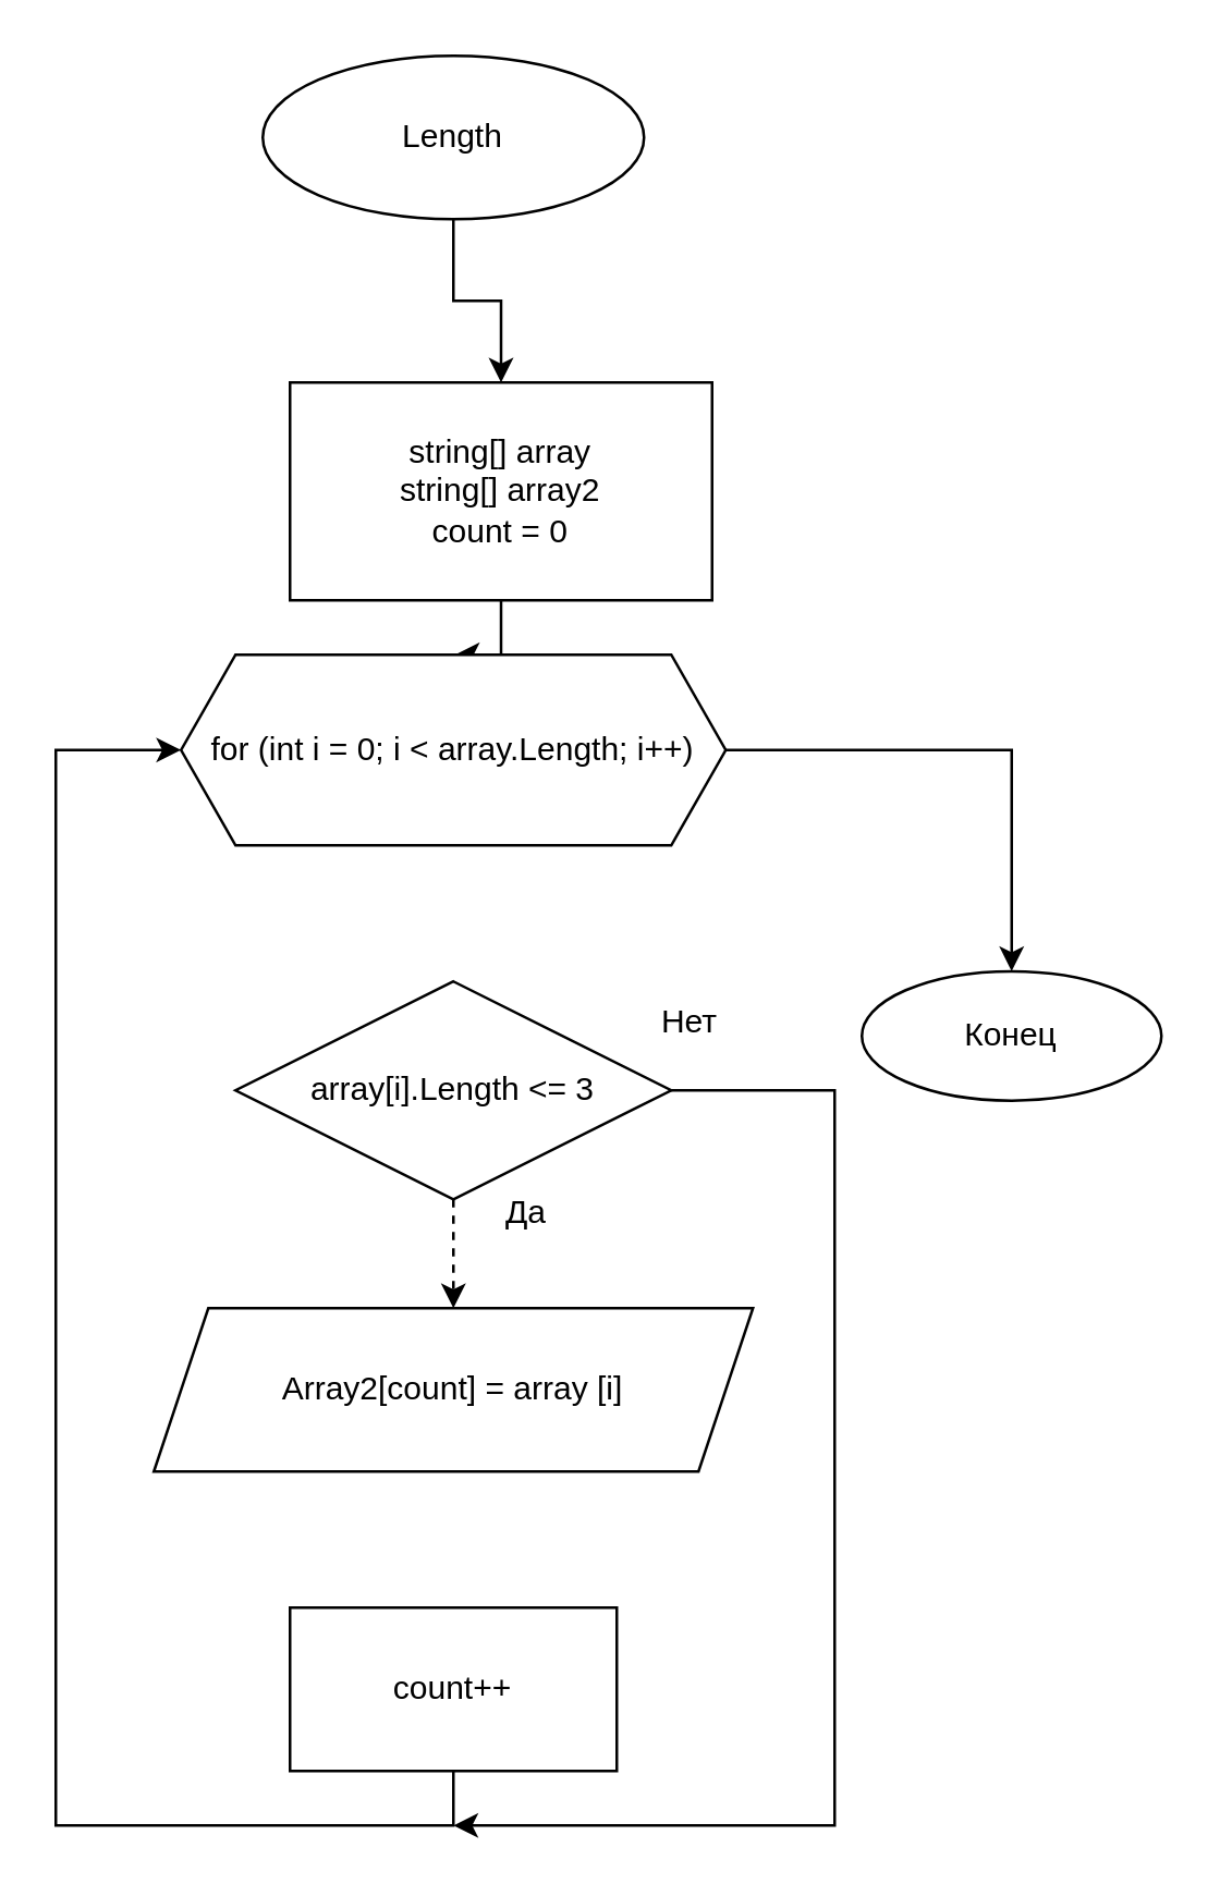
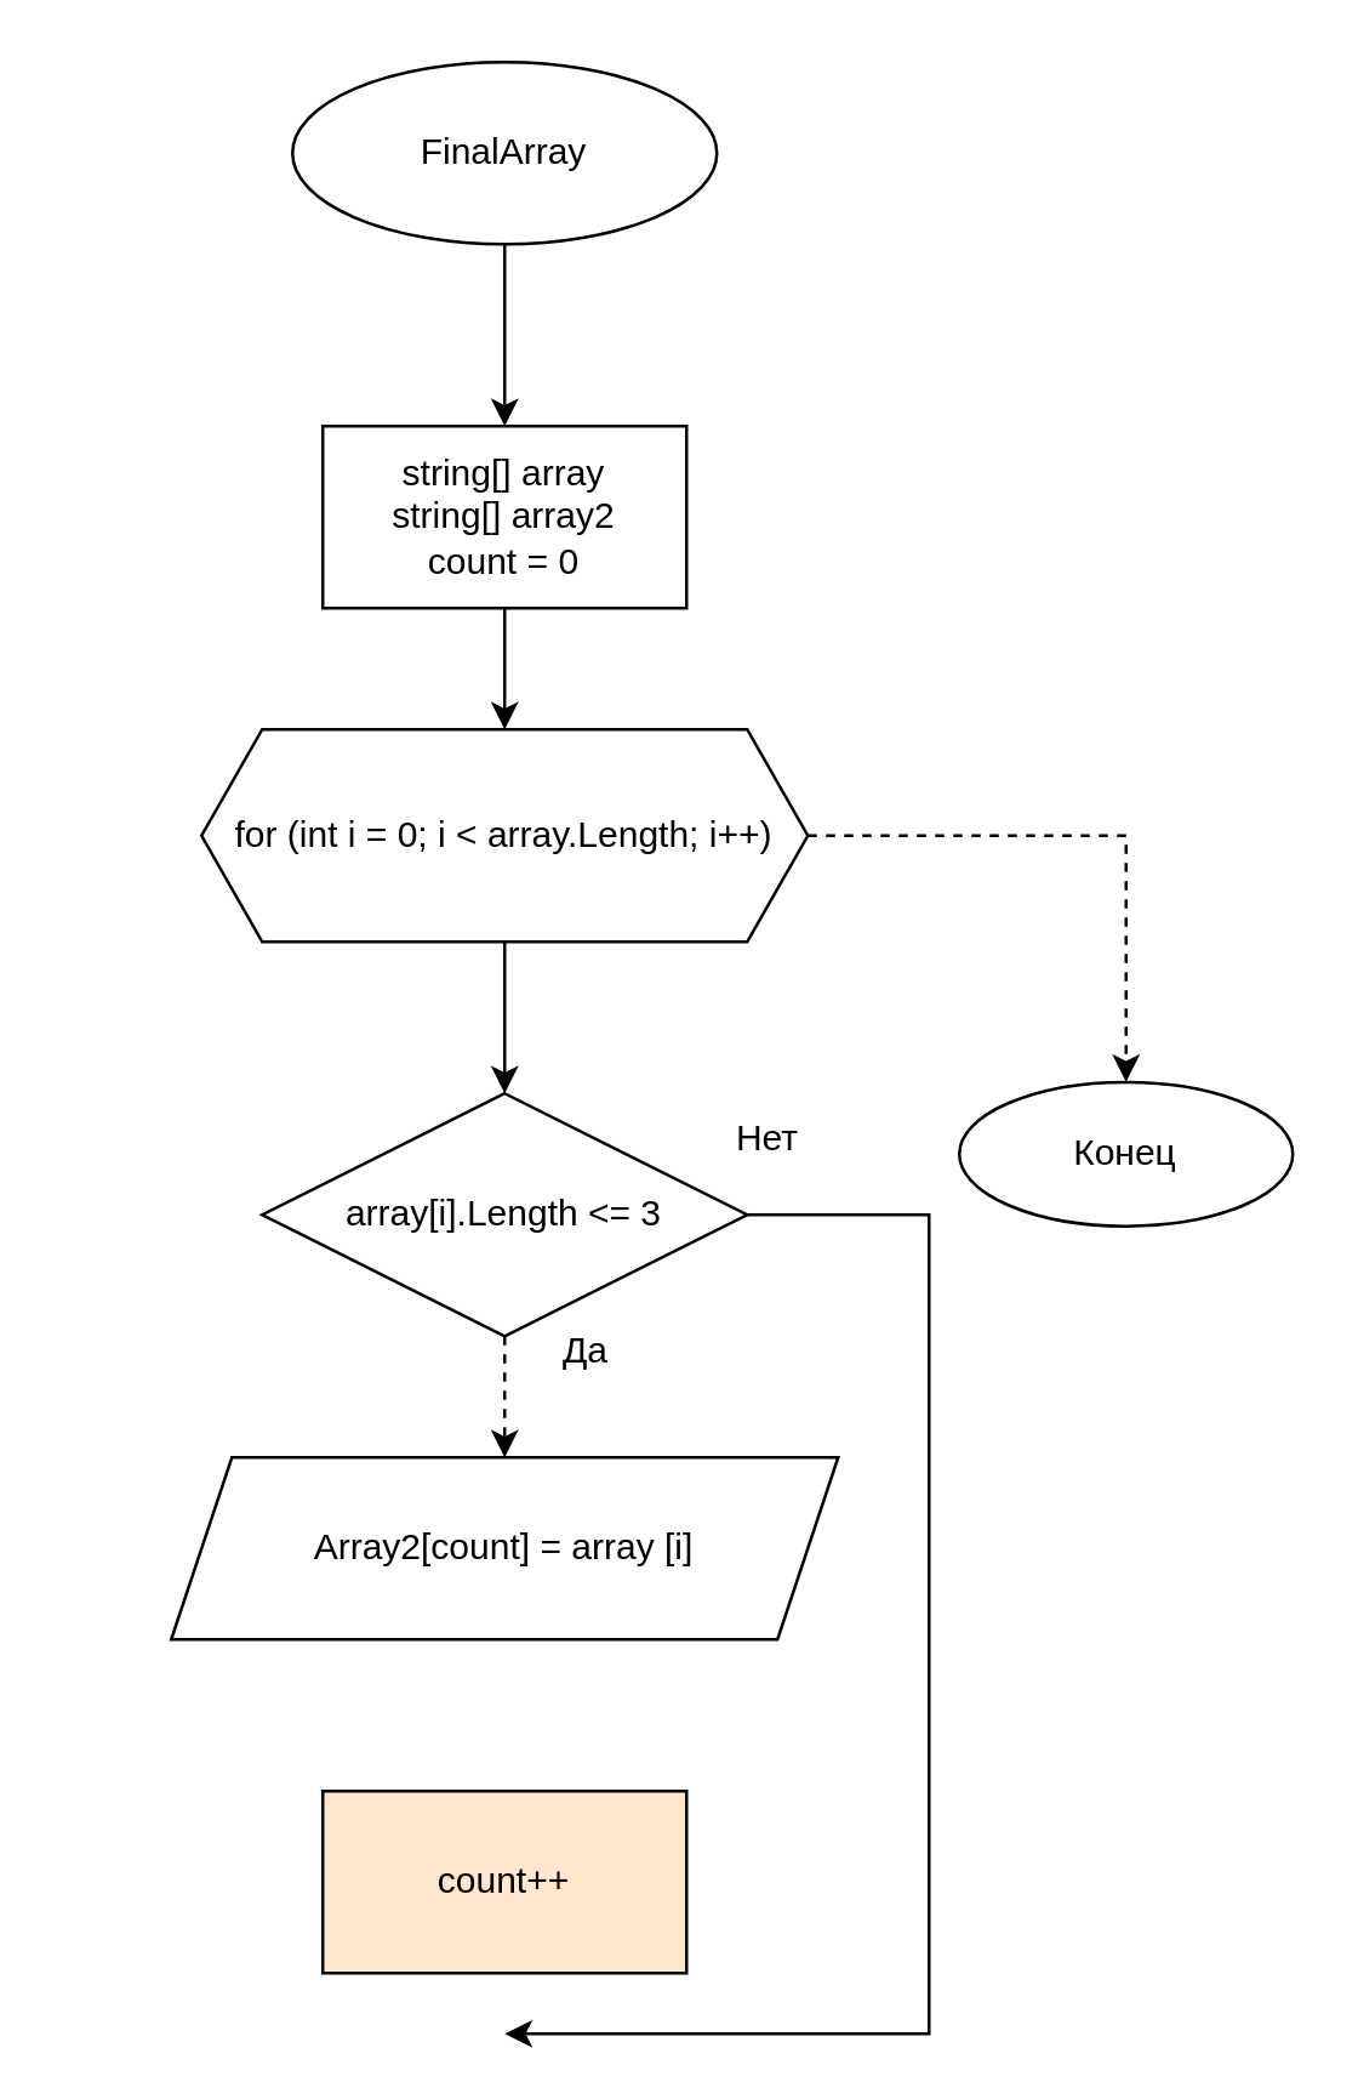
- <mxCell id="3" value="Length" style="ellipse;whiteSpace=wrap;html=1;" vertex="1" parent="1"><mxGeometry x="96" y="20" width="140" height="60" as="geometry" /></mxCell>
+ <mxCell id="3" value="FinalArray" style="ellipse;whiteSpace=wrap;html=1;" vertex="1" parent="1"><mxGeometry x="96" y="20" width="140" height="60" as="geometry" /></mxCell>
- <mxCell id="5" value="string[] array&lt;br&gt;string[] array2&lt;br&gt;count = 0" style="rounded=0;whiteSpace=wrap;html=1;" vertex="1" parent="1"><mxGeometry x="106" y="140" width="155" height="80" as="geometry" /></mxCell>
+ <mxCell id="5" value="string[] array&lt;br&gt;string[] array2&lt;br&gt;count = 0" style="rounded=0;whiteSpace=wrap;html=1;" vertex="1" parent="1"><mxGeometry x="106" y="140" width="120" height="60" as="geometry" /></mxCell>
- <mxCell id="7" value="" style="edgeStyle=orthogonalEdgeStyle;rounded=0;orthogonalLoop=1;jettySize=auto;html=1;fontSize=12;" edge="1" parent="1" source="8" target="17"><mxGeometry relative="1" as="geometry" /></mxCell>
+ <mxCell id="7" value="" style="edgeStyle=orthogonalEdgeStyle;rounded=0;orthogonalLoop=1;jettySize=auto;html=1;fontSize=12;dashed=1;" edge="1" parent="1" source="8" target="17"><mxGeometry relative="1" as="geometry" /></mxCell>
+ <mxCell id="6" value="" style="edgeStyle=orthogonalEdgeStyle;rounded=0;orthogonalLoop=1;jettySize=auto;html=1;fontSize=12;" edge="1" parent="1" source="8" target="11"><mxGeometry relative="1" as="geometry" /></mxCell>
- <mxCell id="13" style="edgeStyle=orthogonalEdgeStyle;rounded=0;orthogonalLoop=1;jettySize=auto;html=1;exitX=0.5;exitY=1;exitDx=0;exitDy=0;entryX=0;entryY=0.5;entryDx=0;entryDy=0;" edge="1" parent="1" source="14" target="8"><mxGeometry relative="1" as="geometry"><mxPoint x="0" y="590" as="targetPoint" /><Array as="points"><mxPoint x="166" y="670" /><mxPoint x="20" y="670" /><mxPoint x="20" y="275" /></Array></mxGeometry></mxCell>
- <mxCell id="14" value="count++" style="rounded=0;whiteSpace=wrap;html=1;" vertex="1" parent="1"><mxGeometry x="106" y="590" width="120" height="60" as="geometry" /></mxCell>
+ <mxCell id="14" value="count++" style="rounded=0;whiteSpace=wrap;html=1;fillColor=#ffe6cc;" vertex="1" parent="1"><mxGeometry x="106" y="590" width="120" height="60" as="geometry" /></mxCell>
